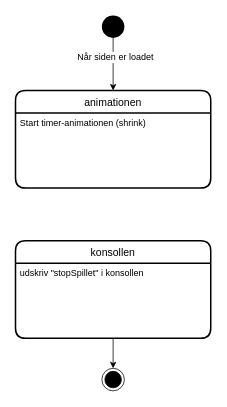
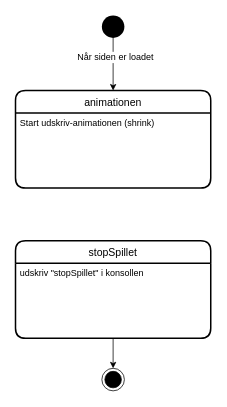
- <mxCell id="8" value="Start timer-animationen (shrink)" style="align=left;strokeColor=none;fillColor=none;spacingLeft=4;fontSize=12;verticalAlign=top;resizable=0;rotatable=0;part=1;rounded=0;" vertex="1" parent="7"><mxGeometry y="30" width="260" height="100" as="geometry" /></mxCell>
+ <mxCell id="8" value="Start udskriv-animationen (shrink)" style="align=left;strokeColor=none;fillColor=none;spacingLeft=4;fontSize=12;verticalAlign=top;resizable=0;rotatable=0;part=1;rounded=0;" vertex="1" parent="7"><mxGeometry y="30" width="260" height="100" as="geometry" /></mxCell>
- <mxCell id="5" value="konsollen" style="swimlane;childLayout=stackLayout;horizontal=1;startSize=30;horizontalStack=0;rounded=1;fontSize=14;fontStyle=0;strokeWidth=2;resizeParent=0;resizeLast=1;shadow=0;dashed=0;align=center;" vertex="1" parent="1"><mxGeometry x="20" y="320" width="260" height="130" as="geometry" /></mxCell>
+ <mxCell id="5" value="stopSpillet" style="swimlane;childLayout=stackLayout;horizontal=1;startSize=30;horizontalStack=0;rounded=1;fontSize=14;fontStyle=0;strokeWidth=2;resizeParent=0;resizeLast=1;shadow=0;dashed=0;align=center;" vertex="1" parent="1"><mxGeometry x="20" y="320" width="260" height="130" as="geometry" /></mxCell>
